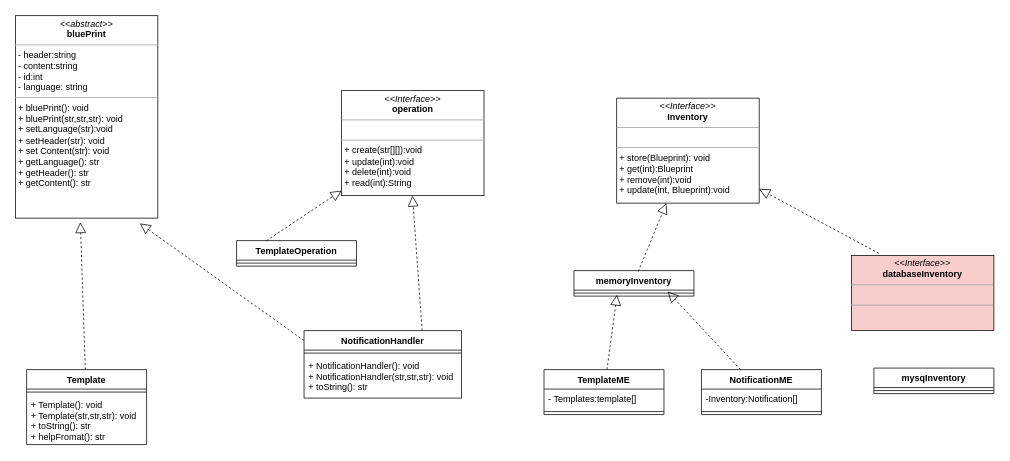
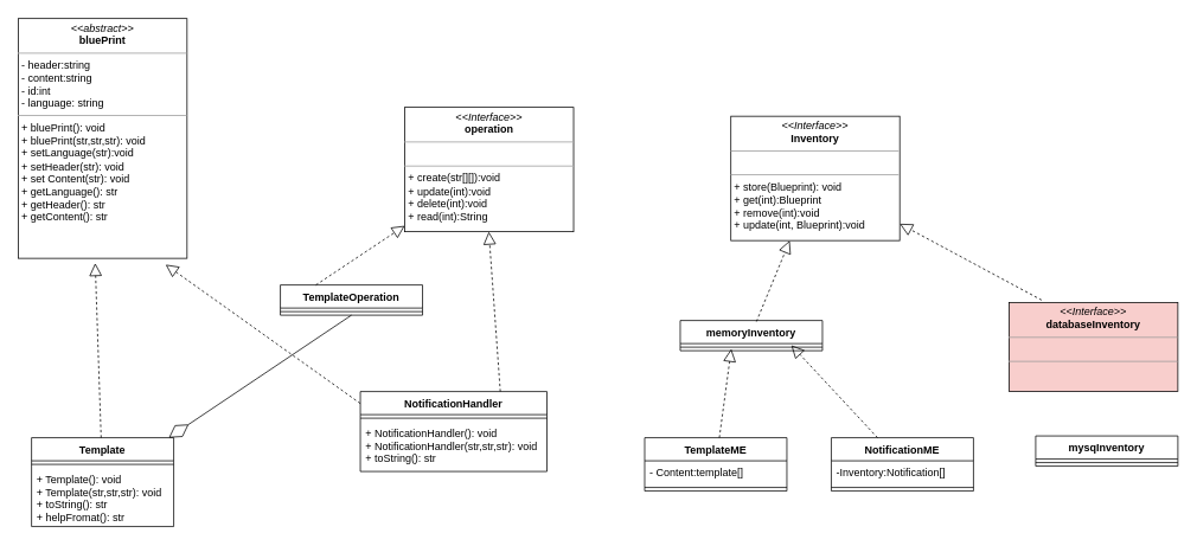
+ <mxCell id="32" value="" style="endArrow=diamondThin;endFill=0;endSize=24;html=1;exitX=0.5;exitY=1;exitDx=0;exitDy=0;" parent="1" source="19" target="16" edge="1"><mxGeometry width="160" relative="1" as="geometry"><mxPoint x="373" y="360" as="sourcePoint" /><mxPoint x="515" y="360" as="targetPoint" /></mxGeometry></mxCell>
- <mxCell id="9" value="- Templates:template[]" style="text;strokeColor=none;fillColor=none;align=left;verticalAlign=top;spacingLeft=4;spacingRight=4;overflow=hidden;rotatable=0;points=[[0,0.5],[1,0.5]];portConstraint=eastwest;" parent="8" vertex="1"><mxGeometry y="26" width="160" height="26" as="geometry" /></mxCell>
+ <mxCell id="9" value="- Content:template[]" style="text;strokeColor=none;fillColor=none;align=left;verticalAlign=top;spacingLeft=4;spacingRight=4;overflow=hidden;rotatable=0;points=[[0,0.5],[1,0.5]];portConstraint=eastwest;" parent="8" vertex="1"><mxGeometry y="26" width="160" height="26" as="geometry" /></mxCell>
